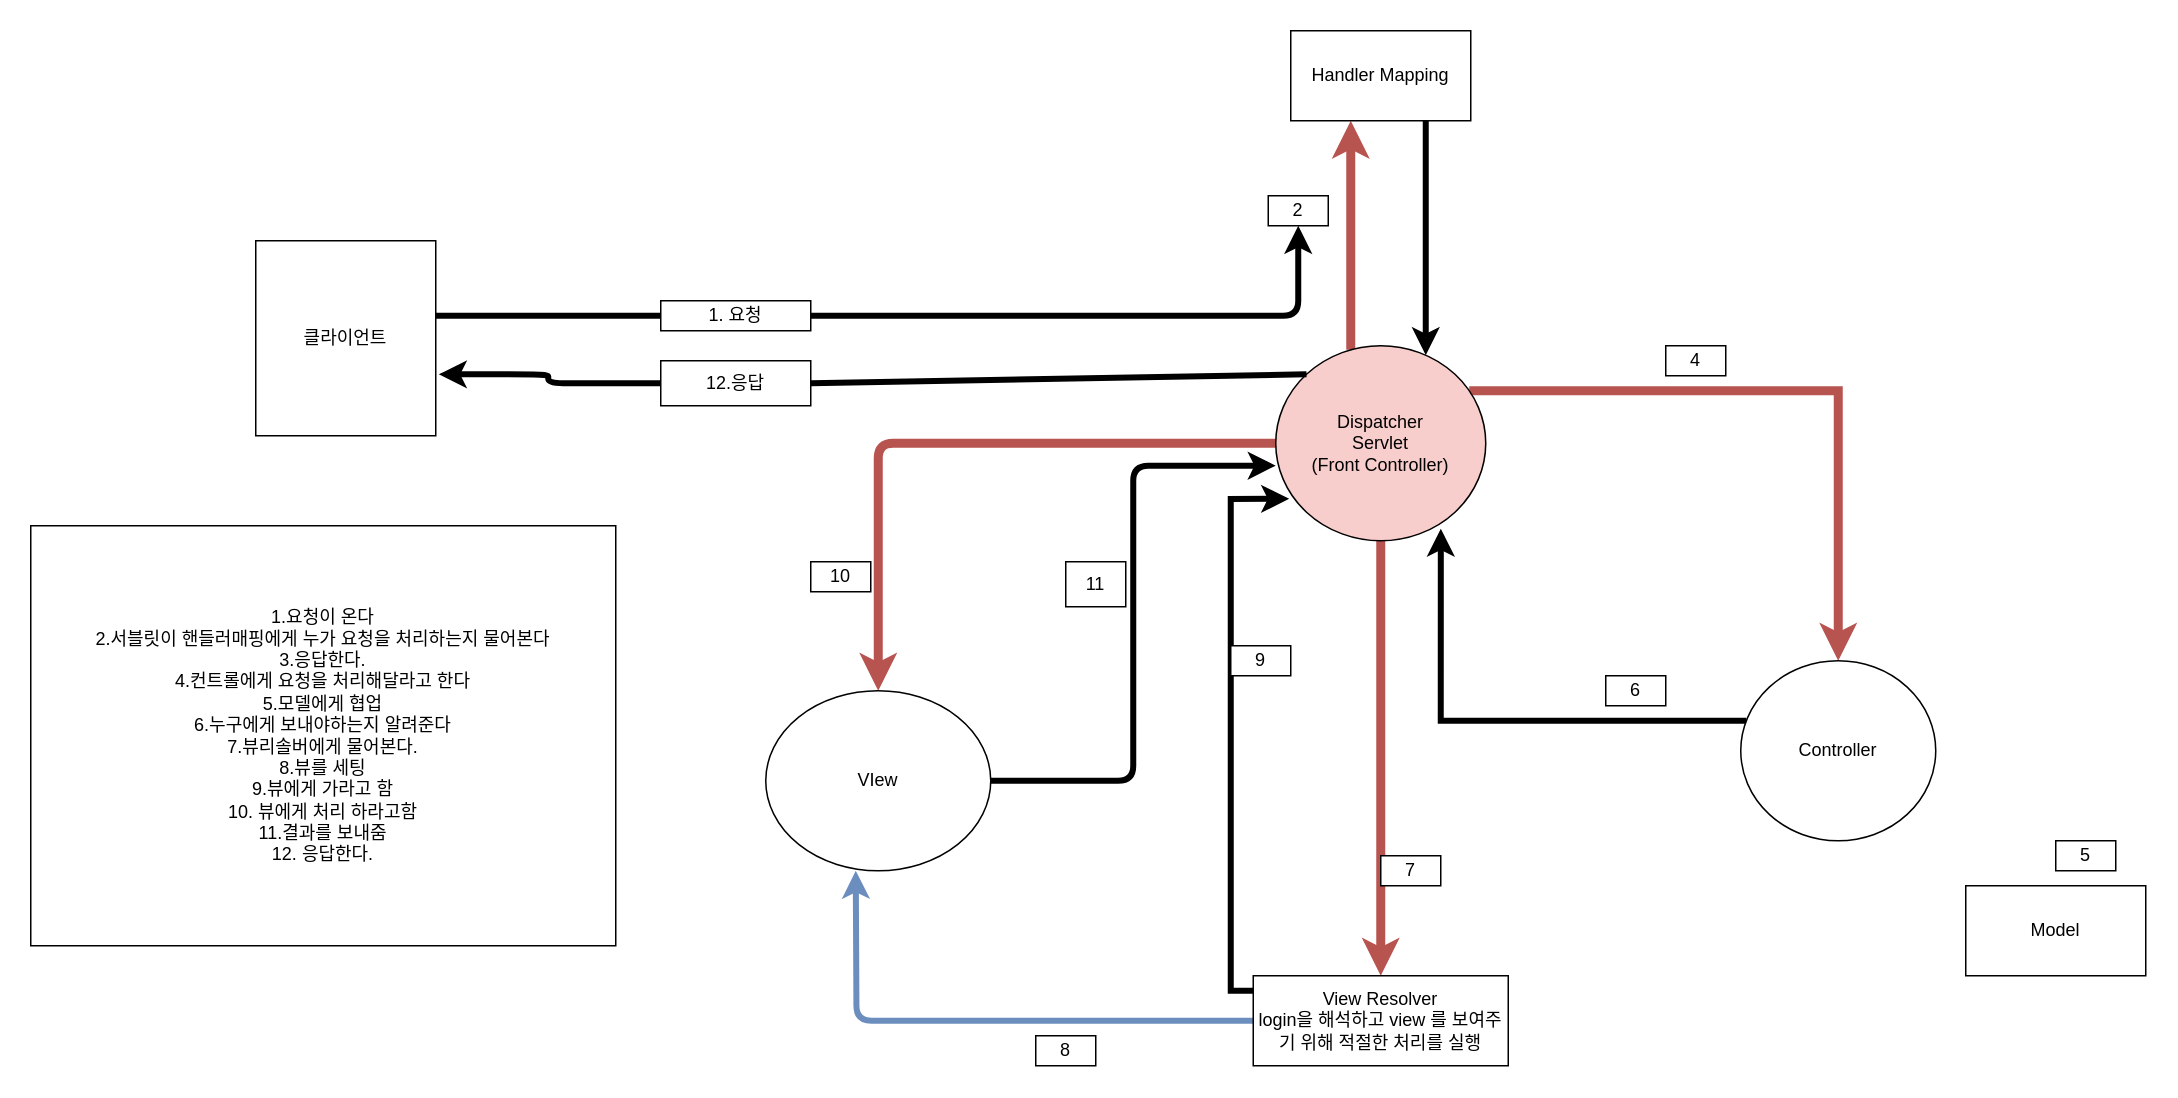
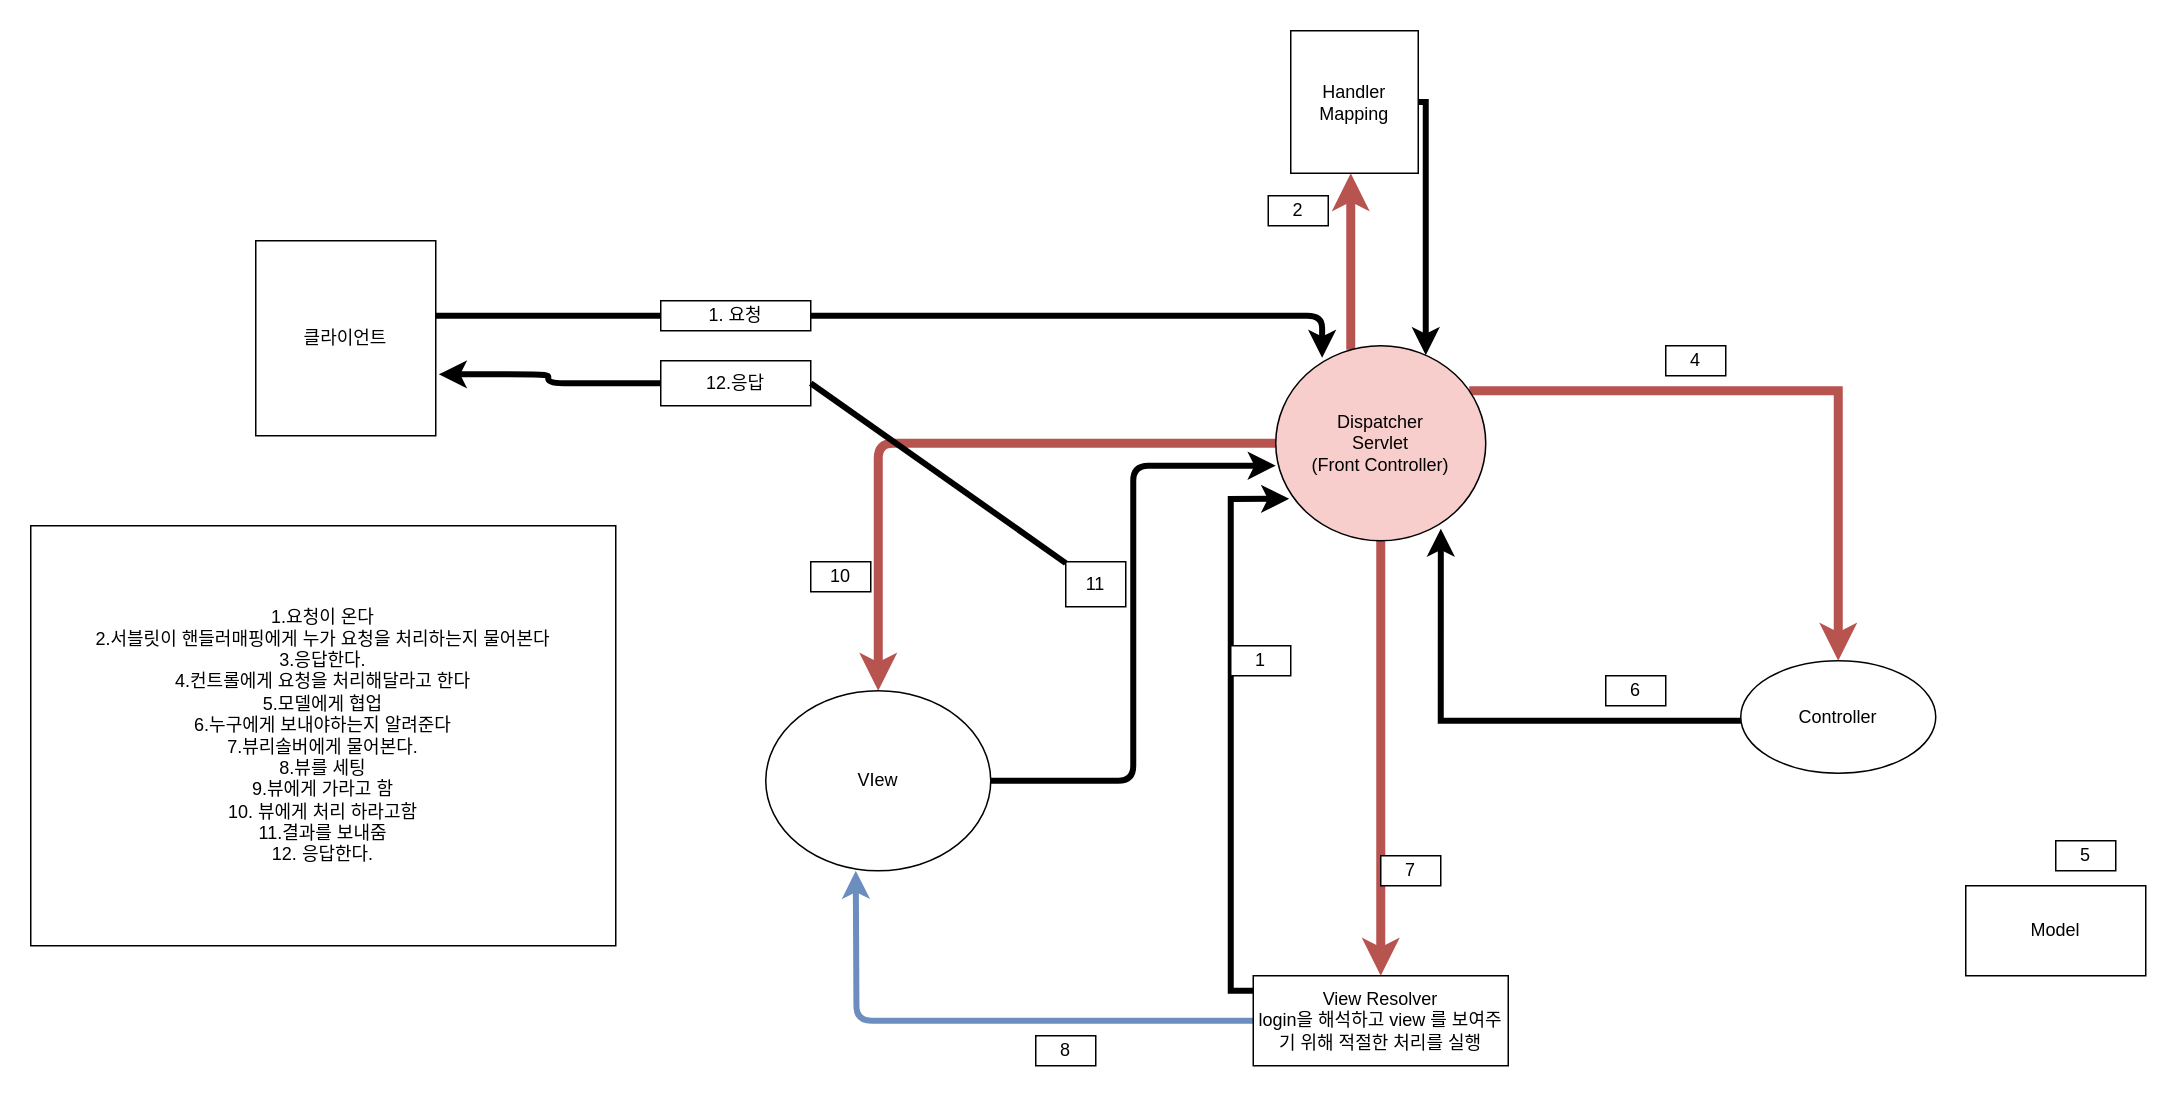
- <mxCell id="10" value="Handler Mapping" style="whiteSpace=wrap;html=1;" parent="1" vertex="1"><mxGeometry x="860" y="20" width="120" height="60" as="geometry" /></mxCell>
+ <mxCell id="10" value="Handler Mapping" style="whiteSpace=wrap;html=1;" parent="1" vertex="1"><mxGeometry x="860" y="20" width="85" height="95" as="geometry" /></mxCell>
- <mxCell id="2" style="edgeStyle=orthogonalEdgeStyle;curved=0;rounded=1;sketch=0;orthogonalLoop=1;jettySize=auto;html=1;strokeWidth=4;" parent="1" source="3" target="21" edge="1"><mxGeometry relative="1" as="geometry" /></mxCell>
+ <mxCell id="2" style="edgeStyle=orthogonalEdgeStyle;curved=0;rounded=1;sketch=0;orthogonalLoop=1;jettySize=auto;html=1;entryX=0.221;entryY=0.062;entryDx=0;entryDy=0;entryPerimeter=0;strokeWidth=4;" parent="1" source="3" target="8" edge="1"><mxGeometry relative="1" as="geometry" /></mxCell>
- <mxCell id="30" value="" style="endArrow=none;html=1;strokeWidth=4;exitX=1;exitY=0.5;exitDx=0;exitDy=0;entryX=0;entryY=0;entryDx=0;entryDy=0;" parent="1" source="20" target="8" edge="1"><mxGeometry width="50" height="50" relative="1" as="geometry"><mxPoint x="600" y="265" as="sourcePoint" /><mxPoint x="830" y="250" as="targetPoint" /></mxGeometry></mxCell>
+ <mxCell id="30" value="" style="endArrow=none;html=1;strokeWidth=4;exitX=1;exitY=0.5;exitDx=0;exitDy=0;" parent="1" source="20" target="29" edge="1"><mxGeometry width="50" height="50" relative="1" as="geometry"><mxPoint x="600" y="265" as="sourcePoint" /><mxPoint x="830" y="250" as="targetPoint" /></mxGeometry></mxCell>
- <mxCell id="27" value="9" style="rounded=0;whiteSpace=wrap;html=1;" parent="1" vertex="1"><mxGeometry x="820" y="430" width="40" height="20" as="geometry" /></mxCell>
+ <mxCell id="27" value="1" style="rounded=0;whiteSpace=wrap;html=1;" parent="1" vertex="1"><mxGeometry x="820" y="430" width="40" height="20" as="geometry" /></mxCell>
- <mxCell id="12" value="Controller" style="ellipse;whiteSpace=wrap;html=1;" parent="1" vertex="1"><mxGeometry x="1160" y="440" width="130" height="120" as="geometry" /></mxCell>
+ <mxCell id="12" value="Controller" style="ellipse;whiteSpace=wrap;html=1;" parent="1" vertex="1"><mxGeometry x="1160" y="440" width="130" height="75" as="geometry" /></mxCell>
